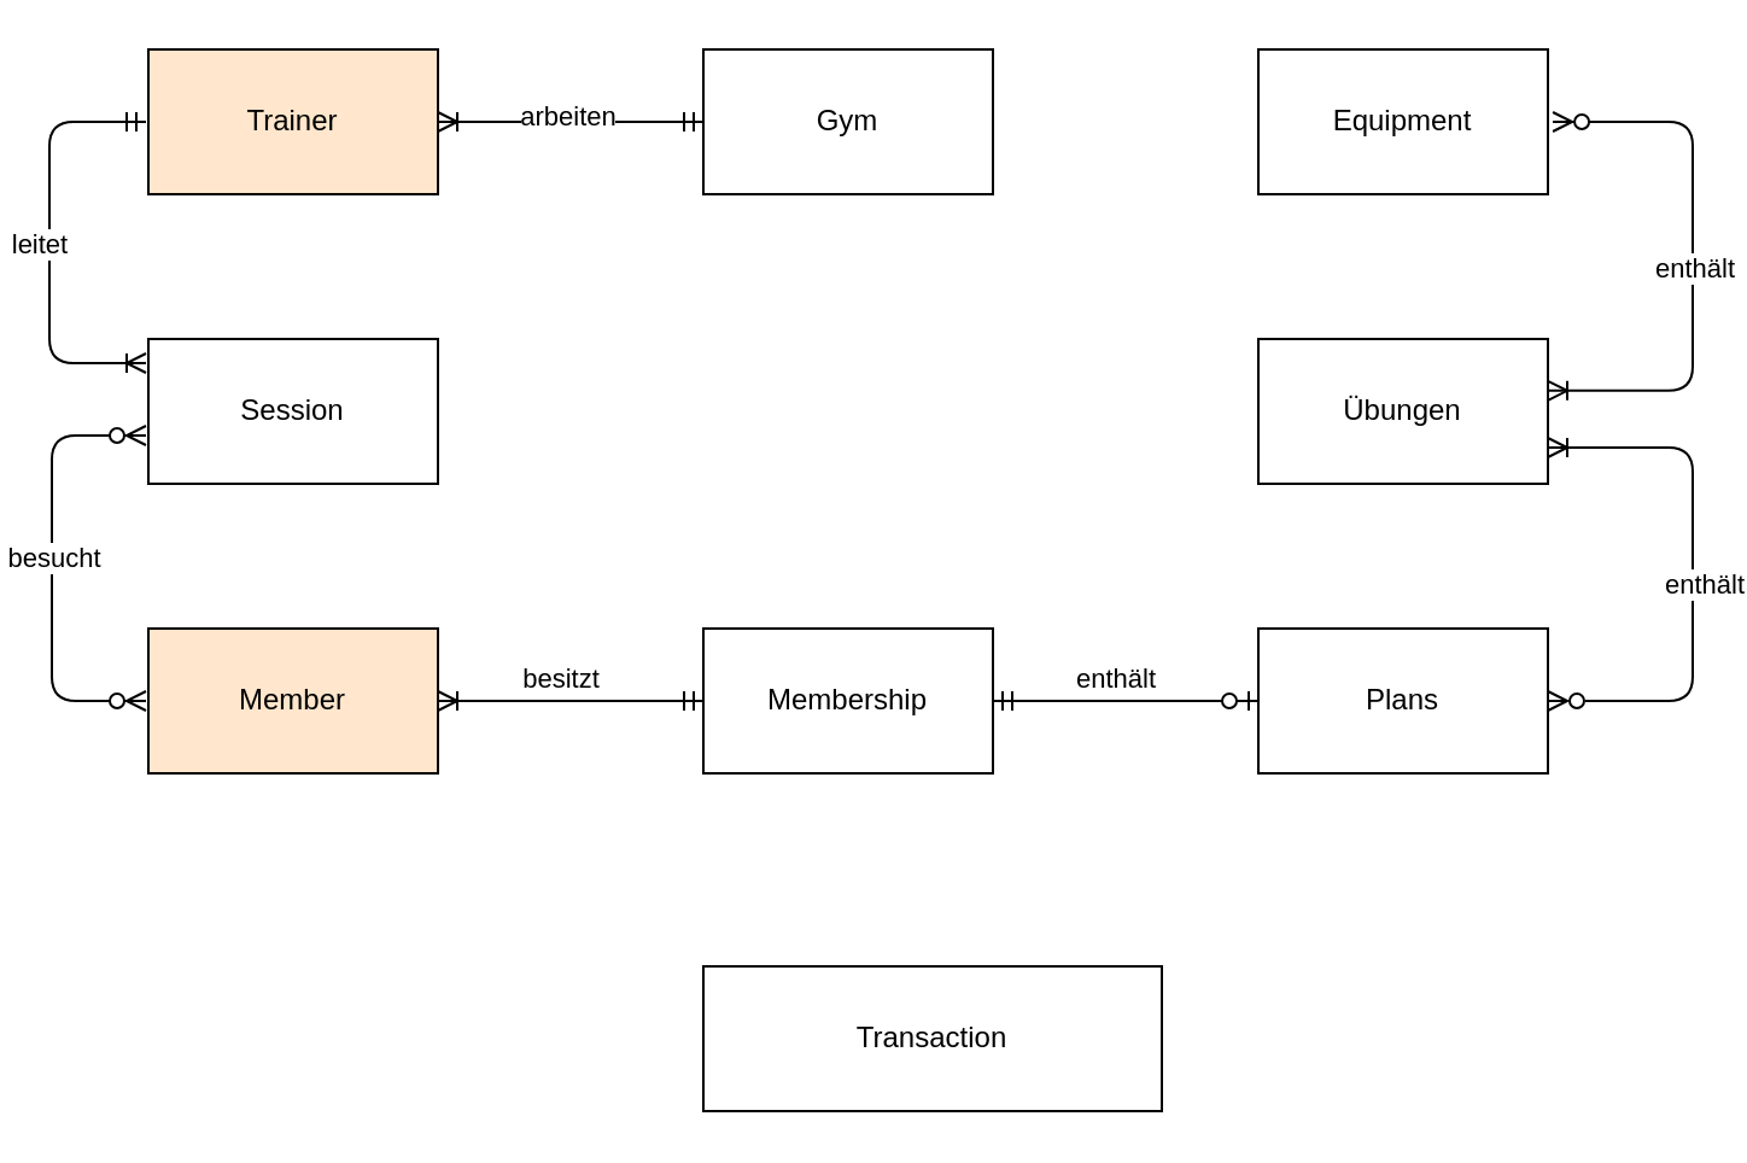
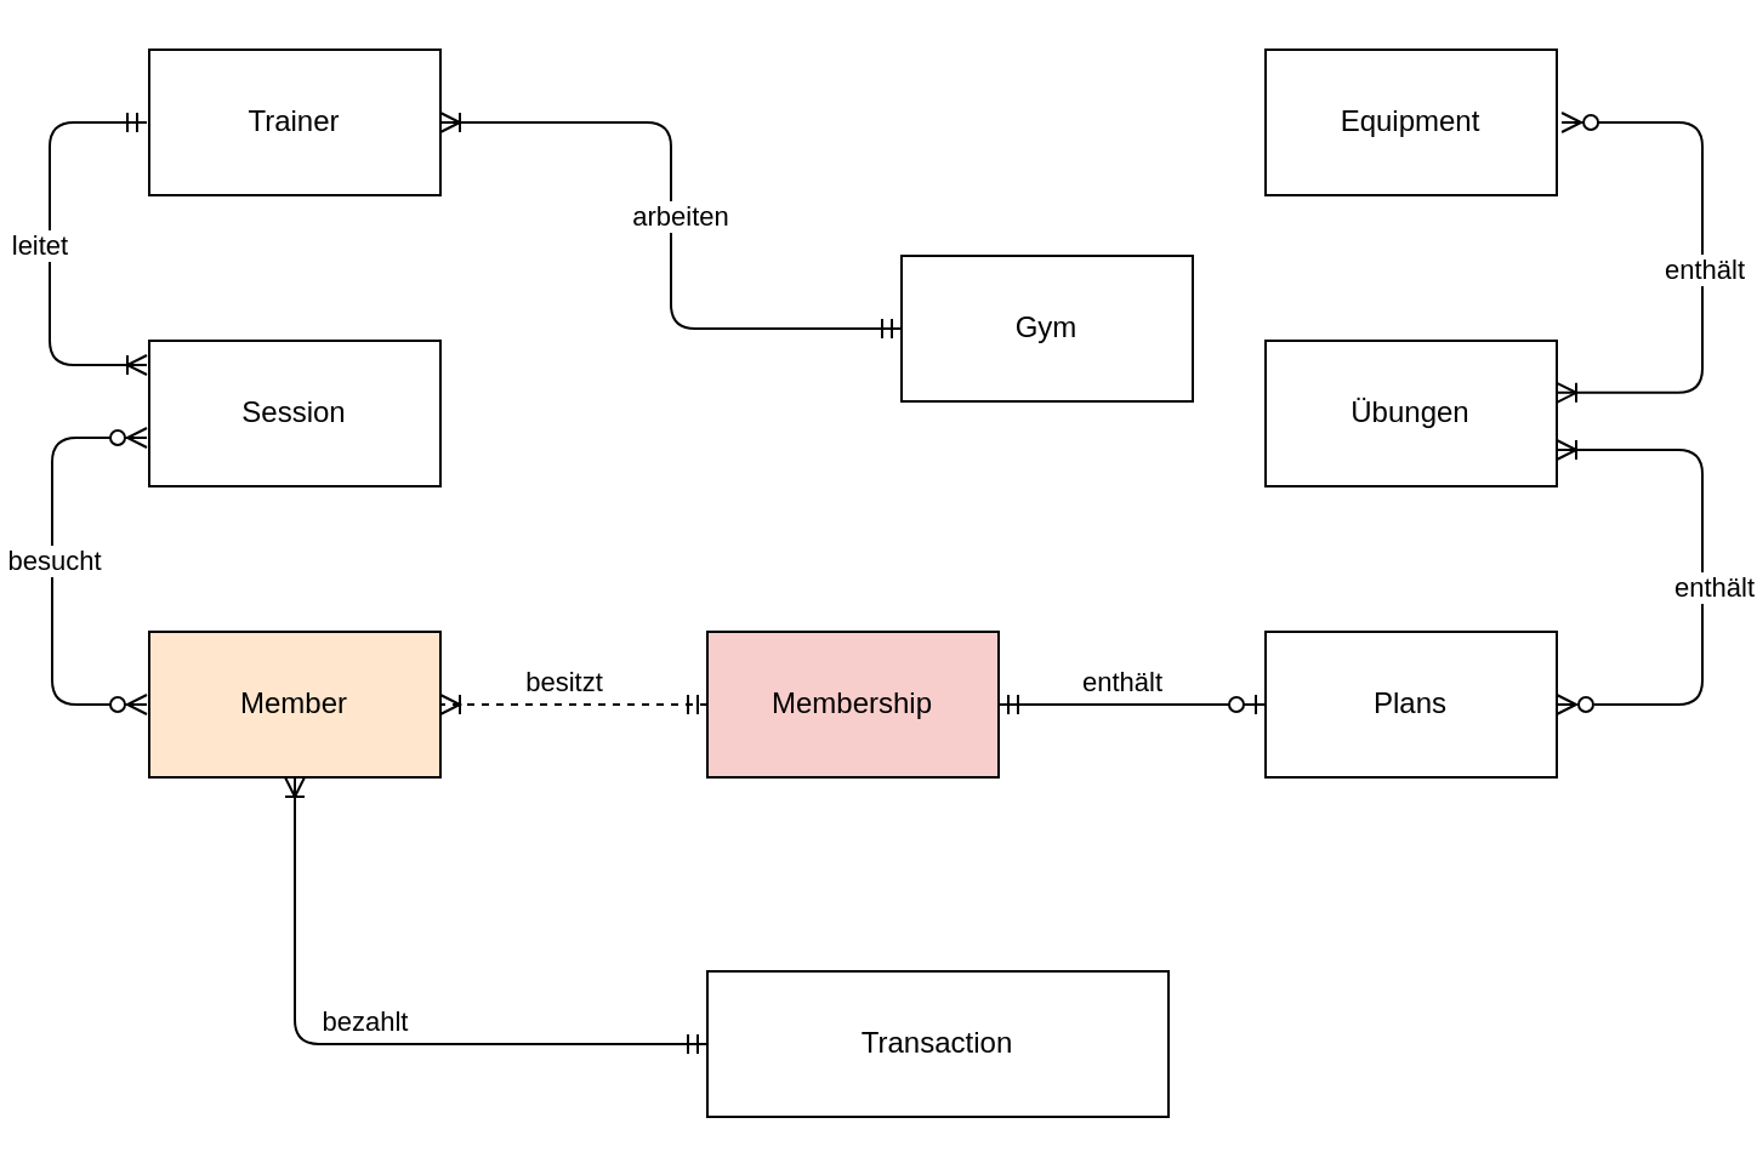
- <mxCell id="2" value="Trainer" style="rounded=0;whiteSpace=wrap;html=1;fillColor=#ffe6cc;" parent="1" vertex="1"><mxGeometry x="61" y="20" width="120" height="60" as="geometry" /></mxCell>
+ <mxCell id="2" value="Trainer" style="rounded=0;whiteSpace=wrap;html=1;" parent="1" vertex="1"><mxGeometry x="61" y="20" width="120" height="60" as="geometry" /></mxCell>
- <mxCell id="6" value="Gym" style="rounded=0;whiteSpace=wrap;html=1;" vertex="1" parent="1"><mxGeometry x="291" y="20" width="120" height="60" as="geometry" /></mxCell>
+ <mxCell id="6" value="Gym" style="rounded=0;whiteSpace=wrap;html=1;" vertex="1" parent="1"><mxGeometry x="371" y="105" width="120" height="60" as="geometry" /></mxCell>
- <mxCell id="16" value="" style="edgeStyle=entityRelationEdgeStyle;fontSize=12;html=1;endArrow=ERoneToMany;startArrow=ERmandOne;entryX=1;entryY=0.5;entryDx=0;entryDy=0;exitX=0;exitY=0.5;exitDx=0;exitDy=0;" edge="1" parent="1" source="4" target="7"><mxGeometry width="100" height="100" relative="1" as="geometry"><mxPoint x="91" y="430" as="sourcePoint" /><mxPoint x="191" y="330" as="targetPoint" /></mxGeometry></mxCell>
+ <mxCell id="16" value="" style="edgeStyle=entityRelationEdgeStyle;fontSize=12;html=1;endArrow=ERoneToMany;startArrow=ERmandOne;entryX=1;entryY=0.5;entryDx=0;entryDy=0;exitX=0;exitY=0.5;exitDx=0;exitDy=0;dashed=1;" edge="1" parent="1" source="4" target="7"><mxGeometry width="100" height="100" relative="1" as="geometry"><mxPoint x="91" y="430" as="sourcePoint" /><mxPoint x="191" y="330" as="targetPoint" /></mxGeometry></mxCell>
- <mxCell id="4" value="Membership" style="rounded=0;whiteSpace=wrap;html=1;" vertex="1" parent="1"><mxGeometry x="291" y="260" width="120" height="60" as="geometry" /></mxCell>
+ <mxCell id="4" value="Membership" style="rounded=0;whiteSpace=wrap;html=1;fillColor=#f8cecc;" vertex="1" parent="1"><mxGeometry x="291" y="260" width="120" height="60" as="geometry" /></mxCell>
+ <mxCell id="20" value="" style="edgeStyle=orthogonalEdgeStyle;fontSize=12;html=1;endArrow=ERoneToMany;startArrow=ERmandOne;entryX=0.5;entryY=1;entryDx=0;entryDy=0;exitX=0;exitY=0.5;exitDx=0;exitDy=0;" edge="1" parent="1" source="9" target="7"><mxGeometry width="100" height="100" relative="1" as="geometry"><mxPoint x="31" y="450" as="sourcePoint" /><mxPoint x="131" y="350" as="targetPoint" /></mxGeometry></mxCell>
+ <mxCell id="21" value="bezahlt" style="edgeLabel;html=1;align=center;verticalAlign=middle;resizable=0;points=[];" vertex="1" connectable="0" parent="20"><mxGeometry x="0.013" y="3" relative="1" as="geometry"><mxPoint y="-13" as="offset" /></mxGeometry></mxCell>
